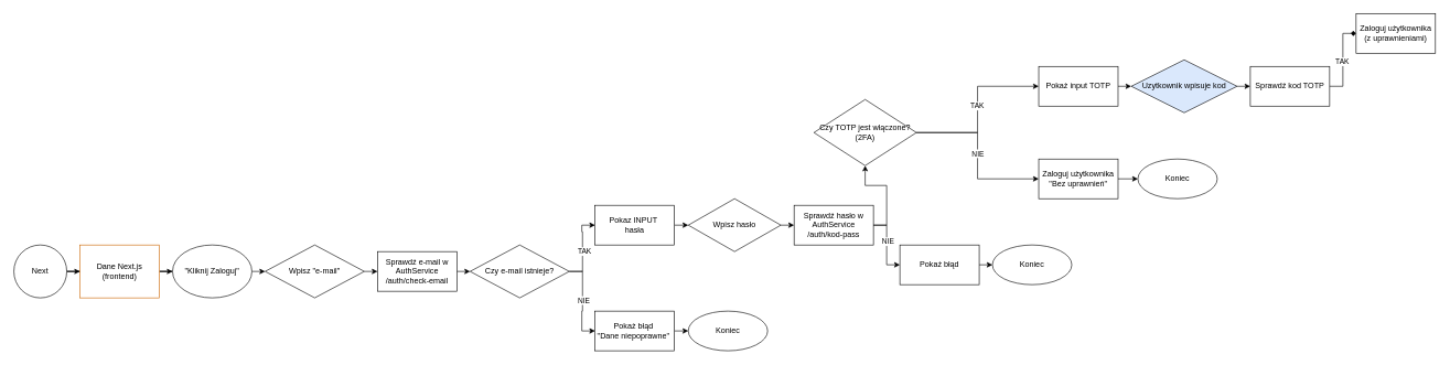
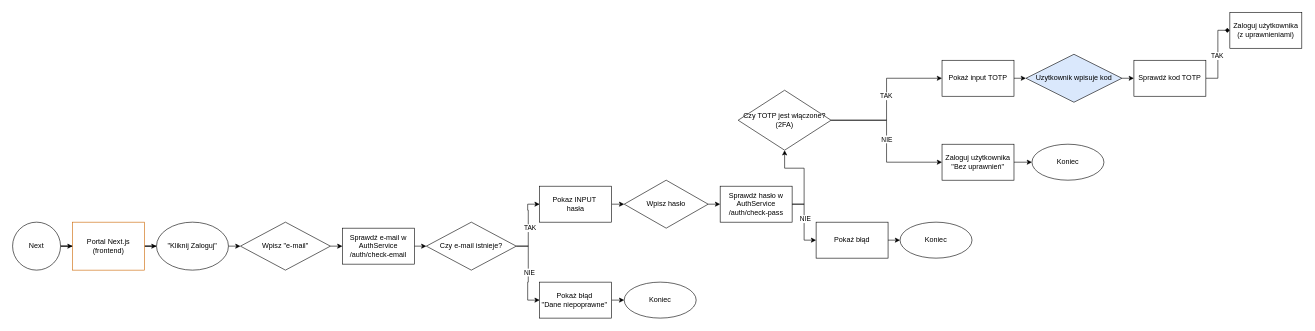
- <mxCell id="24" value="Sprawdź hasło w AuthService&lt;div&gt;/auth/kod-pass&lt;/div&gt;" style="rounded=0;whiteSpace=wrap;html=1;" vertex="1" parent="1"><mxGeometry x="1200" y="310" width="120" height="60" as="geometry" /></mxCell>
+ <mxCell id="24" value="Sprawdź hasło w AuthService&lt;div&gt;/auth/check-pass&lt;/div&gt;" style="rounded=0;whiteSpace=wrap;html=1;" vertex="1" parent="1"><mxGeometry x="1200" y="310" width="120" height="60" as="geometry" /></mxCell>
- <mxCell id="5" value="Dane Next.js (frontend)" style="whiteSpace=wrap;html=1;rounded=0;strokeColor=#CC6600;" vertex="1" parent="1"><mxGeometry x="120" y="370" width="120" height="80" as="geometry" /></mxCell>
+ <mxCell id="5" value="Portal Next.js (frontend)" style="whiteSpace=wrap;html=1;rounded=0;strokeColor=#CC6600;" vertex="1" parent="1"><mxGeometry x="120" y="370" width="120" height="80" as="geometry" /></mxCell>
